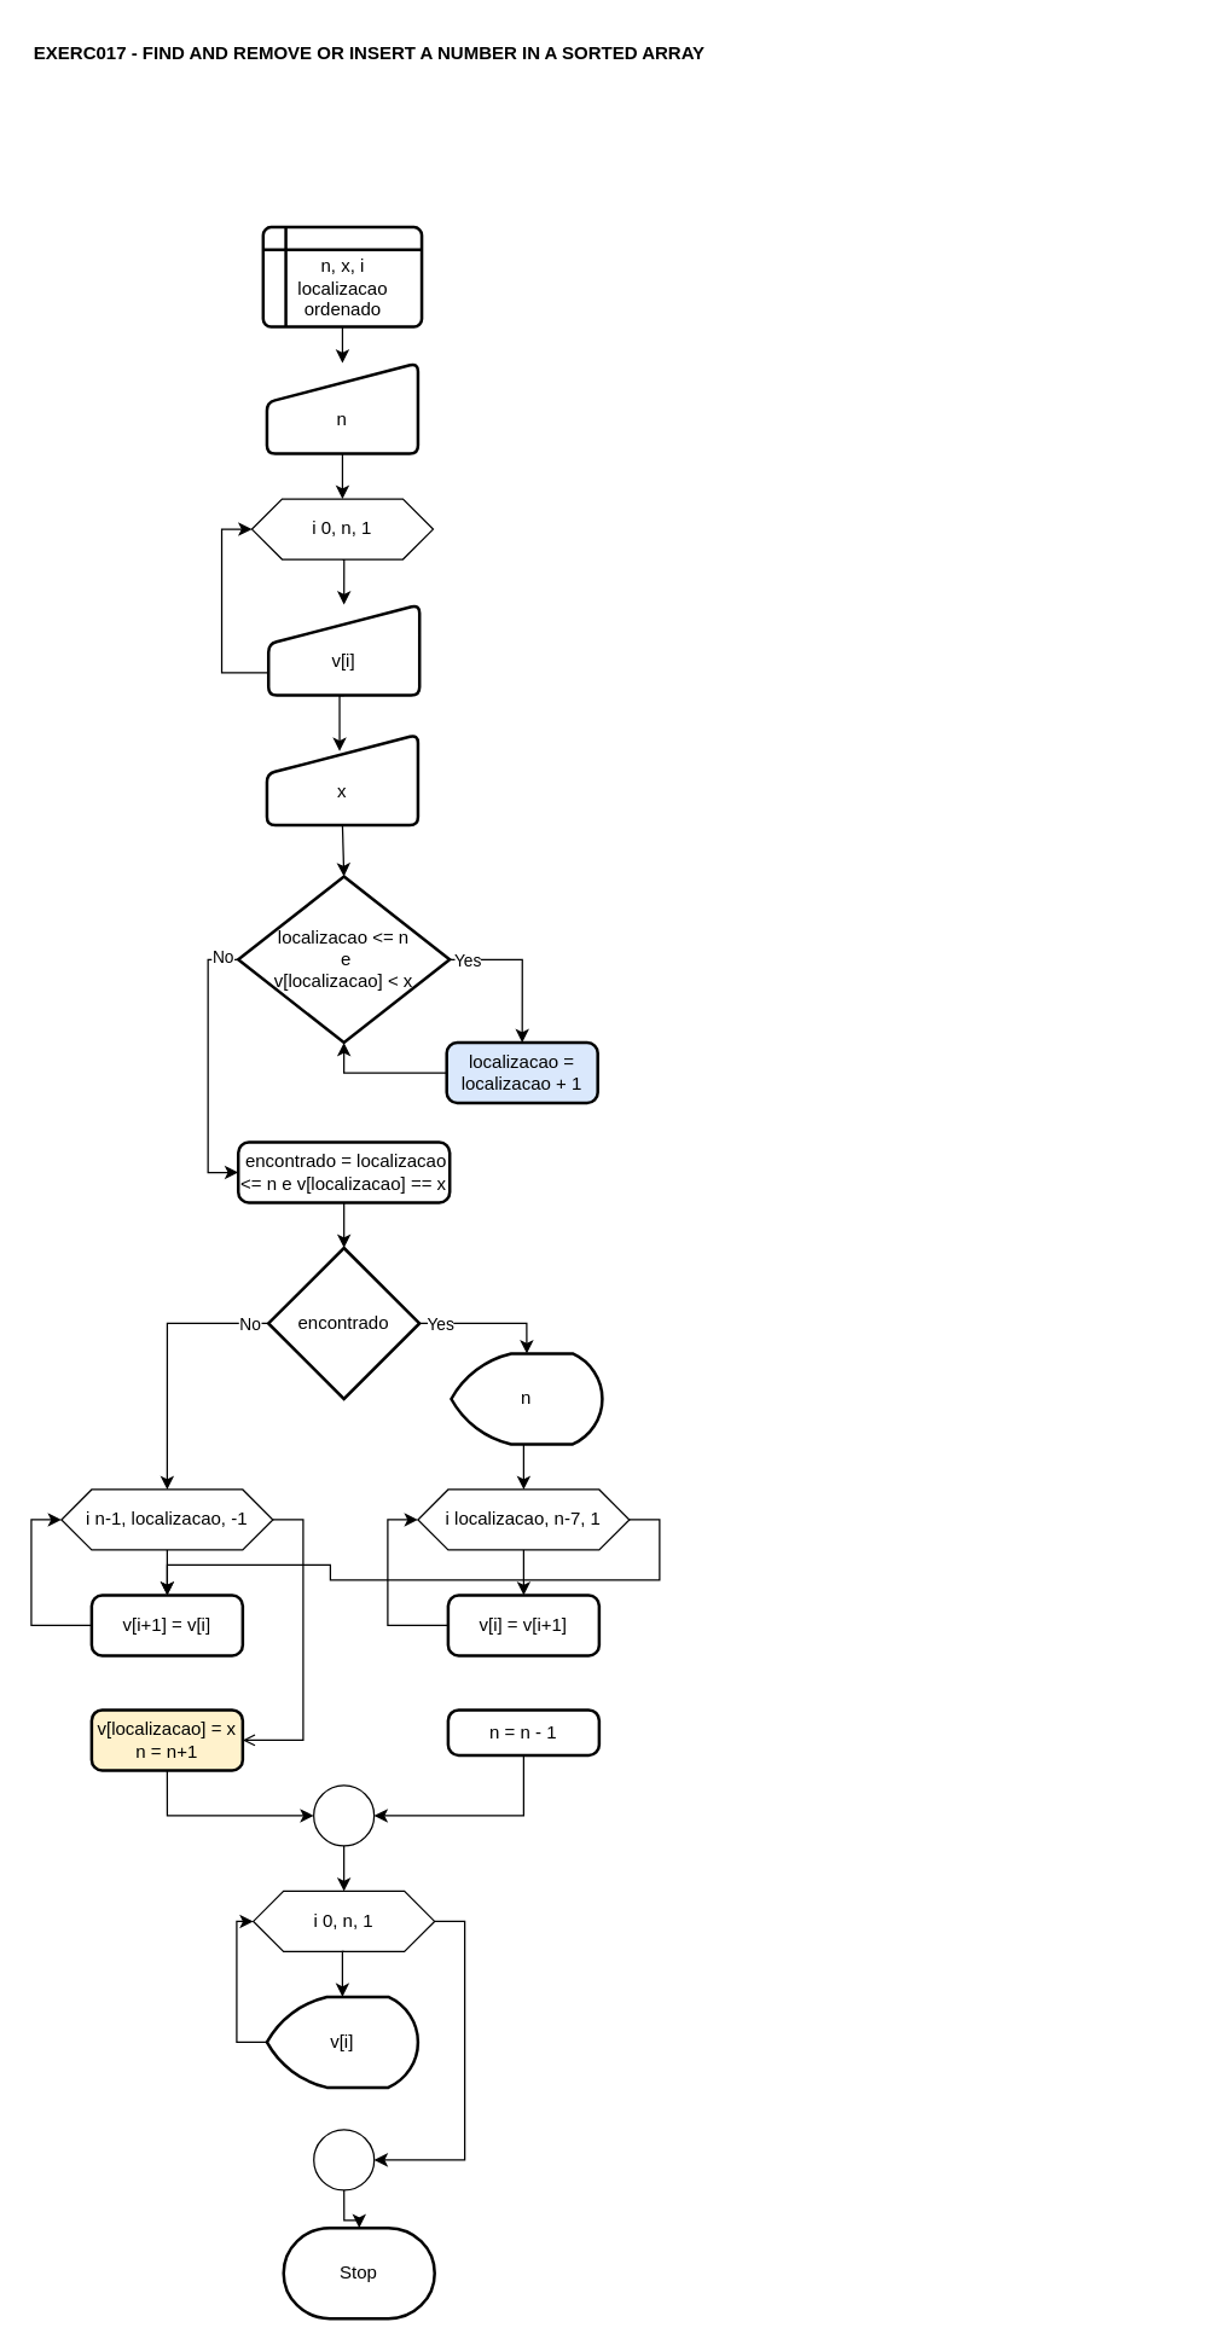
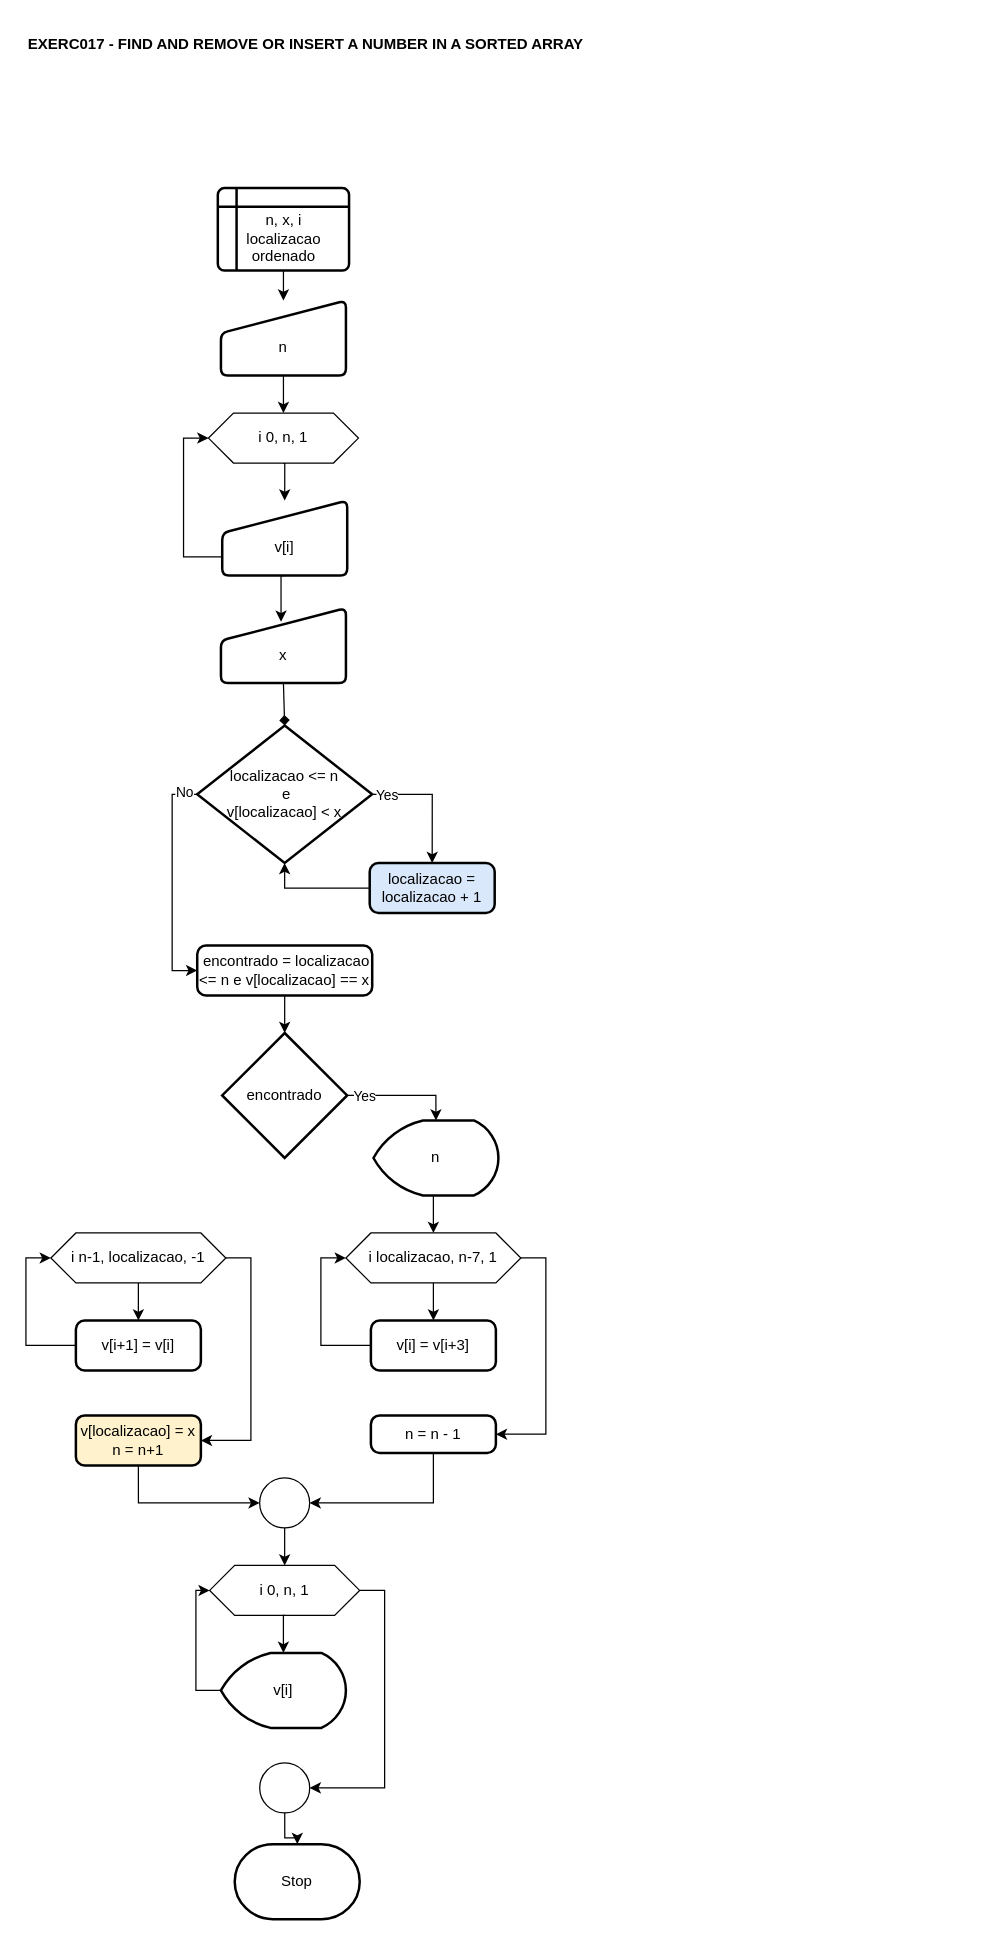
- <mxCell id="18" style="edgeStyle=orthogonalEdgeStyle;rounded=0;orthogonalLoop=1;jettySize=auto;html=1;exitX=0.5;exitY=1;exitDx=0;exitDy=0;entryX=0.5;entryY=0;entryDx=0;entryDy=0;entryPerimeter=0;" edge="1" parent="1" source="11" target="17"><mxGeometry relative="1" as="geometry" /></mxCell>
+ <mxCell id="18" style="edgeStyle=orthogonalEdgeStyle;rounded=0;orthogonalLoop=1;jettySize=auto;html=1;exitX=0.5;exitY=1;exitDx=0;exitDy=0;entryX=0.5;entryY=0;entryDx=0;entryDy=0;entryPerimeter=0;endArrow=diamond;" edge="1" parent="1" source="11" target="17"><mxGeometry relative="1" as="geometry" /></mxCell>
- <mxCell id="22" style="edgeStyle=orthogonalEdgeStyle;rounded=0;orthogonalLoop=1;jettySize=auto;html=1;exitX=0;exitY=0.5;exitDx=0;exitDy=0;exitPerimeter=0;entryX=0.5;entryY=0;entryDx=0;entryDy=0;" edge="1" parent="1" source="24" target="38"><mxGeometry relative="1" as="geometry" /></mxCell>
- <mxCell id="23" value="No" style="edgeLabel;html=1;align=center;verticalAlign=middle;resizable=0;points=[];" vertex="1" connectable="0" parent="22"><mxGeometry x="-0.623" y="2" relative="1" as="geometry"><mxPoint x="20" y="-2" as="offset" /></mxGeometry></mxCell>
- <mxCell id="28" style="edgeStyle=orthogonalEdgeStyle;rounded=0;orthogonalLoop=1;jettySize=auto;html=1;exitX=1;exitY=0.5;exitDx=0;exitDy=0;" edge="1" parent="1" source="29" target="40"><mxGeometry relative="1" as="geometry" /></mxCell>
+ <mxCell id="28" style="edgeStyle=orthogonalEdgeStyle;rounded=0;orthogonalLoop=1;jettySize=auto;html=1;exitX=1;exitY=0.5;exitDx=0;exitDy=0;entryX=1;entryY=0.5;entryDx=0;entryDy=0;" edge="1" parent="1" source="29" target="42"><mxGeometry relative="1" as="geometry" /></mxCell>
- <mxCell id="31" value="v[i] = v[i+1]" style="rounded=1;whiteSpace=wrap;html=1;absoluteArcSize=1;arcSize=14;strokeWidth=2;" vertex="1" parent="1"><mxGeometry x="296" y="1056" width="100" height="40" as="geometry" /></mxCell>
+ <mxCell id="31" value="v[i] = v[i+3]" style="rounded=1;whiteSpace=wrap;html=1;absoluteArcSize=1;arcSize=14;strokeWidth=2;" vertex="1" parent="1"><mxGeometry x="296" y="1056" width="100" height="40" as="geometry" /></mxCell>
- <mxCell id="37" style="edgeStyle=orthogonalEdgeStyle;rounded=0;orthogonalLoop=1;jettySize=auto;html=1;exitX=1;exitY=0.5;exitDx=0;exitDy=0;entryX=1;entryY=0.5;entryDx=0;entryDy=0;endArrow=open;" edge="1" parent="1" source="38" target="41"><mxGeometry relative="1" as="geometry" /></mxCell>
+ <mxCell id="37" style="edgeStyle=orthogonalEdgeStyle;rounded=0;orthogonalLoop=1;jettySize=auto;html=1;exitX=1;exitY=0.5;exitDx=0;exitDy=0;entryX=1;entryY=0.5;entryDx=0;entryDy=0;" edge="1" parent="1" source="38" target="41"><mxGeometry relative="1" as="geometry" /></mxCell>
